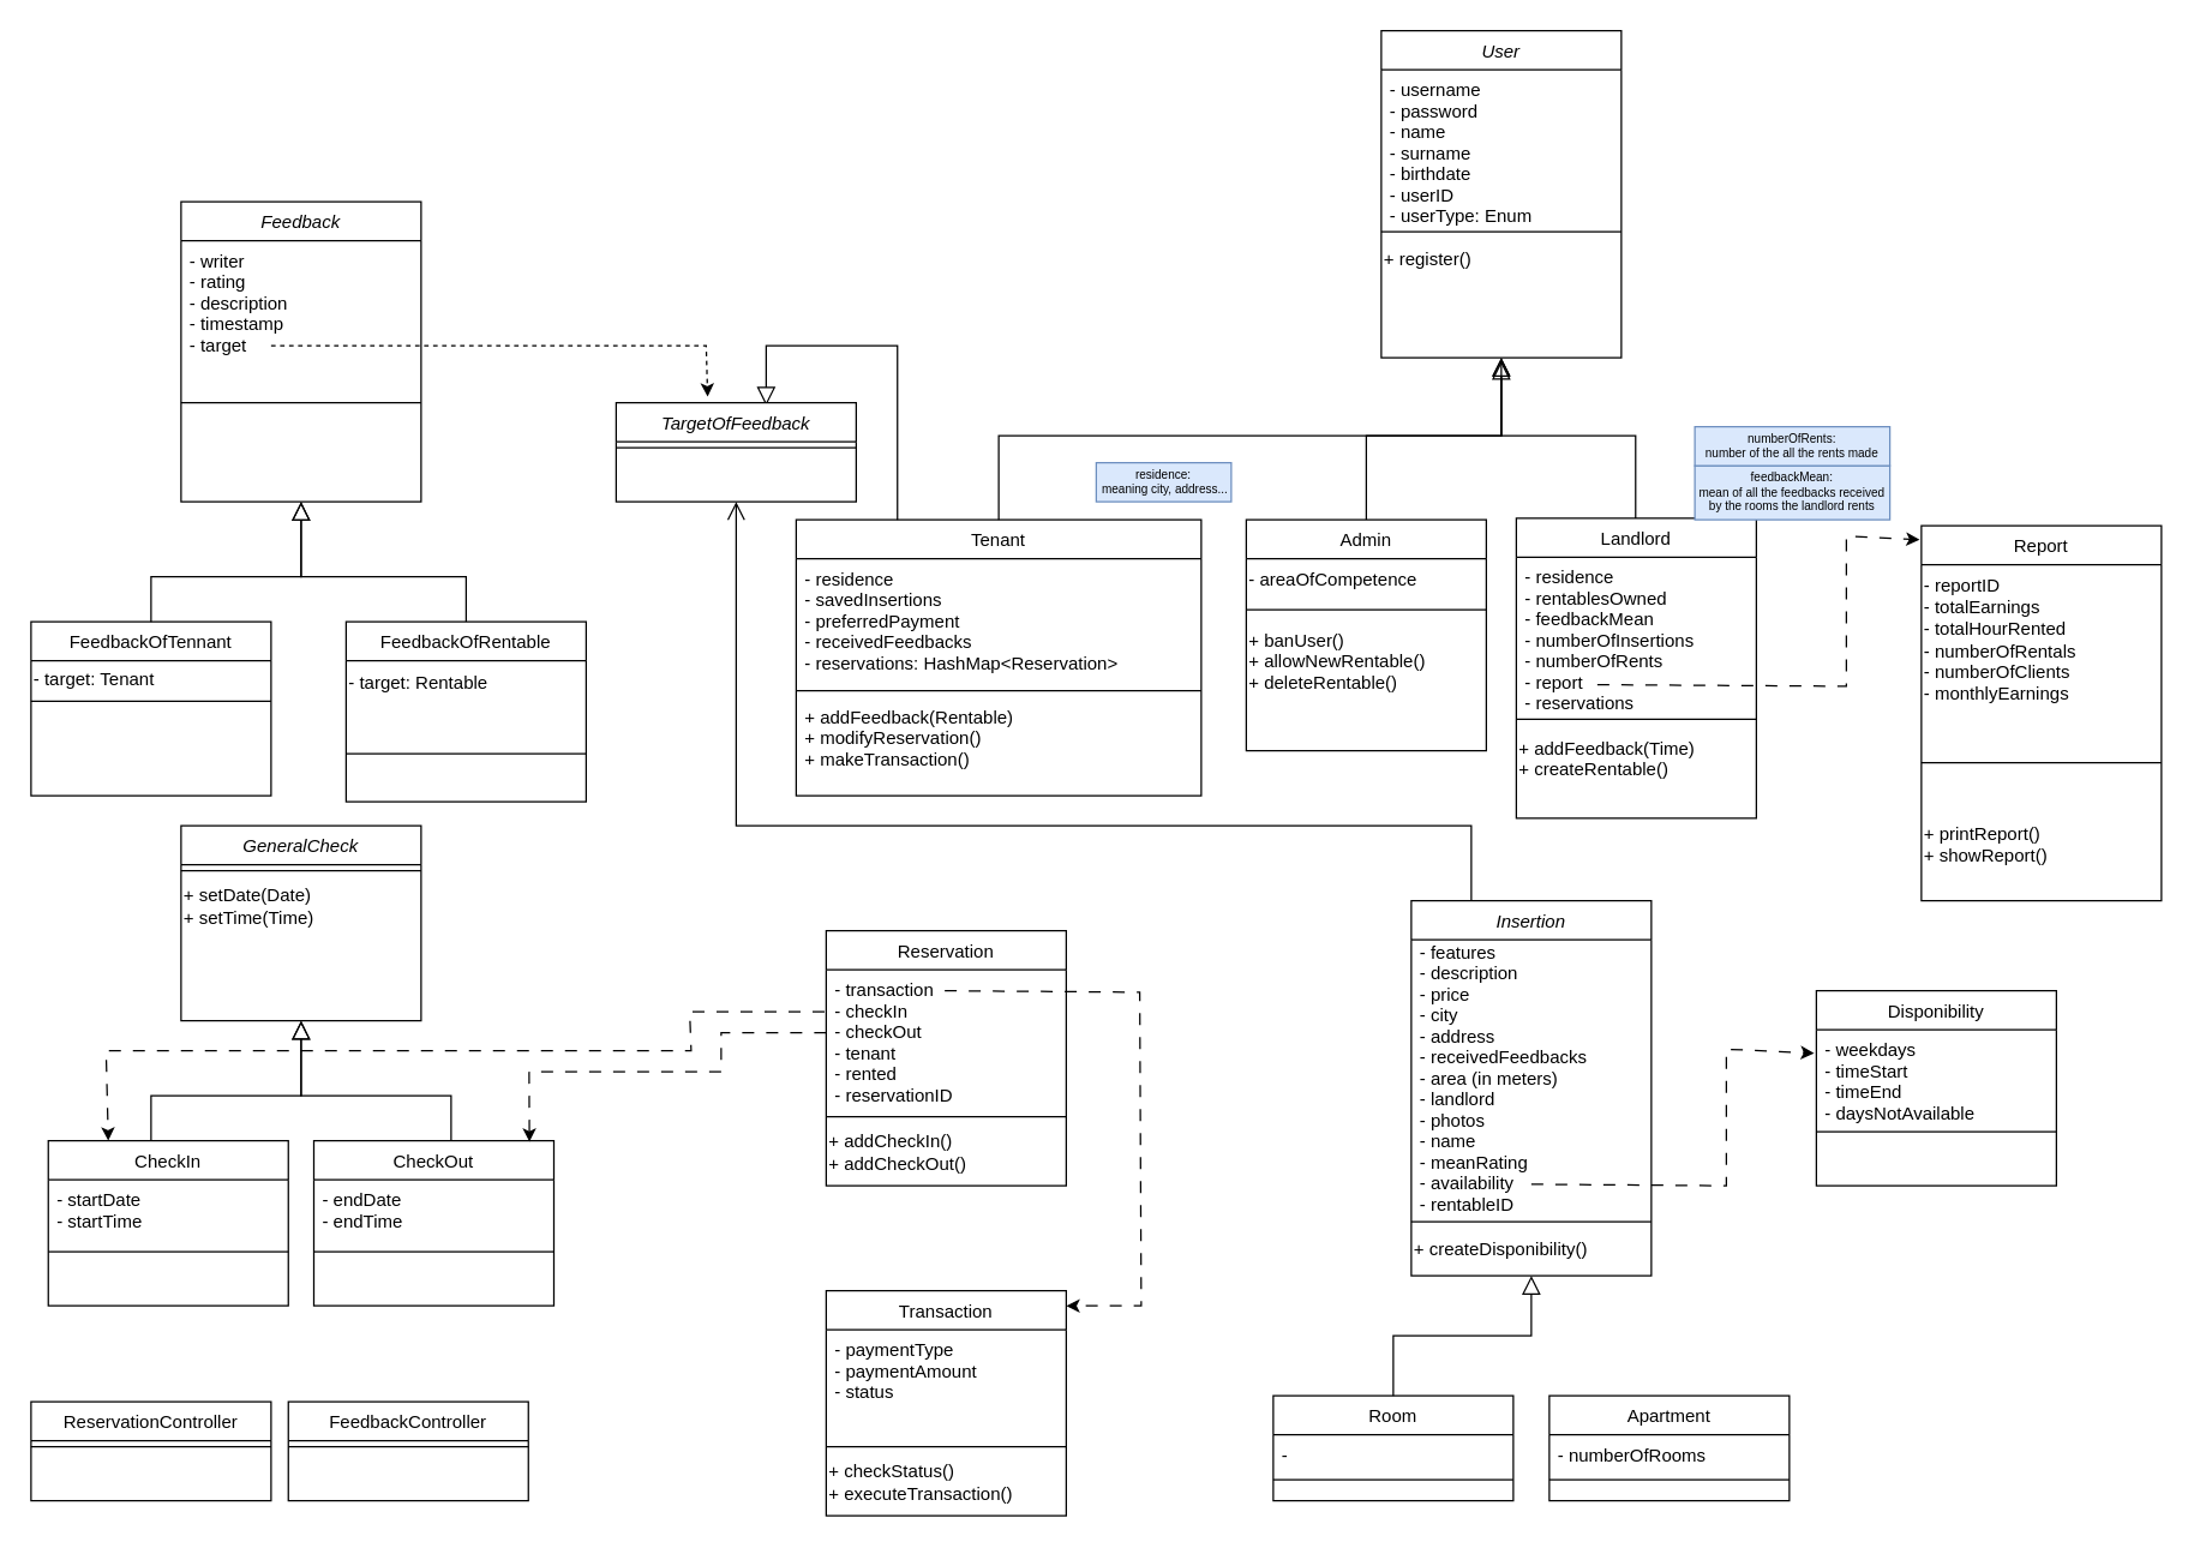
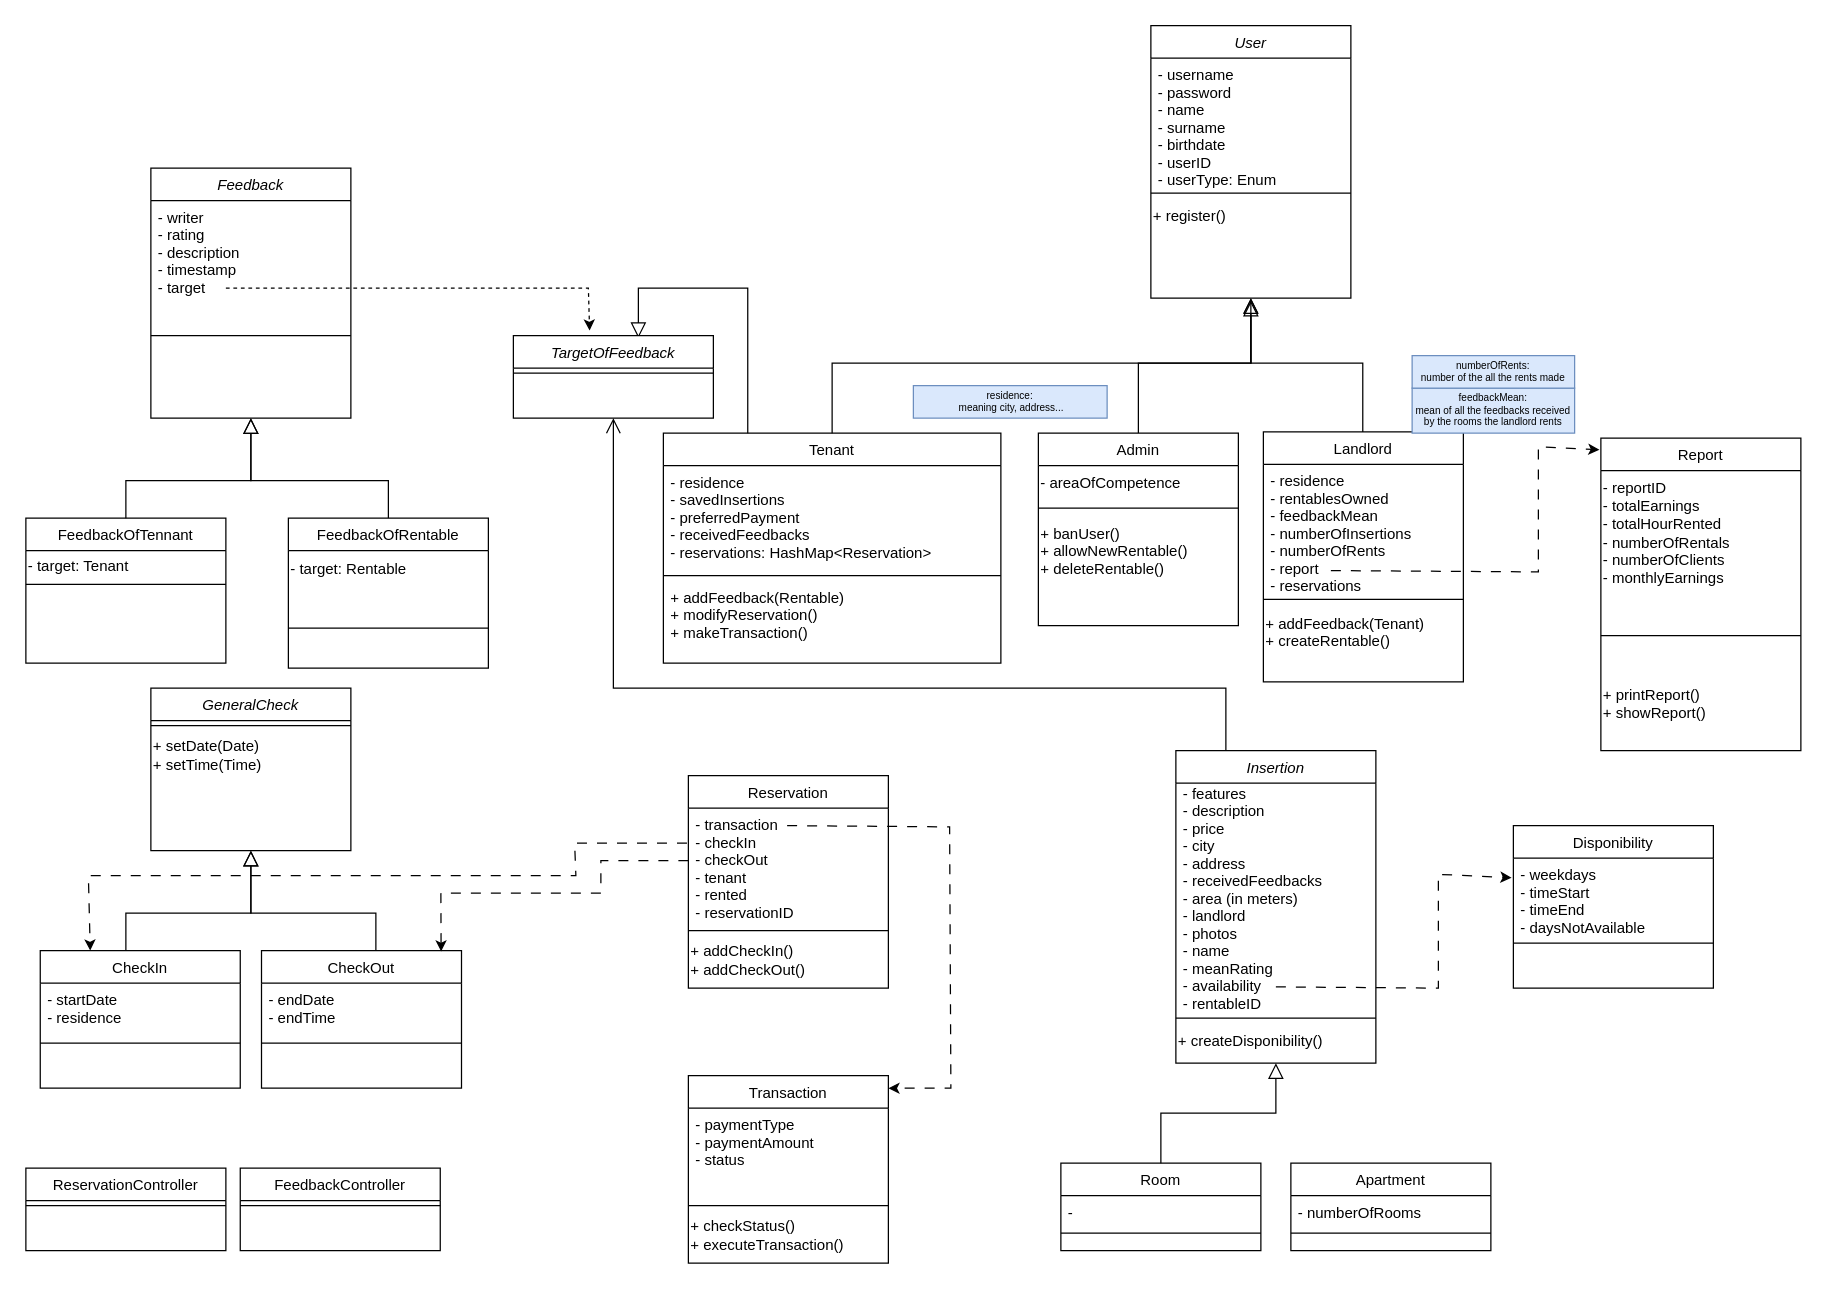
- <mxCell id="58" value="&lt;div style=&quot;font-size: 8px;&quot;&gt;residence:&lt;/div&gt;&lt;div style=&quot;font-size: 8px;&quot;&gt;&amp;nbsp;meaning city, address...&lt;/div&gt;" style="text;html=1;strokeColor=#6c8ebf;fillColor=#dae8fc;align=center;verticalAlign=middle;whiteSpace=wrap;rounded=0;fontSize=8;" parent="1" vertex="1"><mxGeometry x="730" y="308" width="90" height="26" as="geometry" /></mxCell>
+ <mxCell id="58" value="&lt;div style=&quot;font-size: 8px;&quot;&gt;residence:&lt;/div&gt;&lt;div style=&quot;font-size: 8px;&quot;&gt;&amp;nbsp;meaning city, address...&lt;/div&gt;" style="text;html=1;strokeColor=#6c8ebf;fillColor=#dae8fc;align=center;verticalAlign=middle;whiteSpace=wrap;rounded=0;fontSize=8;" parent="1" vertex="1"><mxGeometry x="730" y="308" width="155" height="26" as="geometry" /></mxCell>
- <mxCell id="14" value="&lt;div&gt;+ addFeedback(Time)&lt;/div&gt;&lt;div&gt;+ createRentable()&lt;/div&gt;&lt;div&gt;&lt;br&gt;&lt;/div&gt;" style="text;html=1;align=left;verticalAlign=middle;resizable=0;points=[];autosize=1;strokeColor=none;fillColor=none;" parent="11" vertex="1"><mxGeometry y="138" width="160" height="60" as="geometry" /></mxCell>
+ <mxCell id="14" value="&lt;div&gt;+ addFeedback(Tenant)&lt;/div&gt;&lt;div&gt;+ createRentable()&lt;/div&gt;&lt;div&gt;&lt;br&gt;&lt;/div&gt;" style="text;html=1;align=left;verticalAlign=middle;resizable=0;points=[];autosize=1;strokeColor=none;fillColor=none;" parent="11" vertex="1"><mxGeometry y="138" width="160" height="60" as="geometry" /></mxCell>
- <mxCell id="66" value="- startDate&#10;- startTime&#10;" style="text;align=left;verticalAlign=top;spacingLeft=4;spacingRight=4;overflow=hidden;rotatable=0;points=[[0,0.5],[1,0.5]];portConstraint=eastwest;" parent="65" vertex="1"><mxGeometry y="26" width="160" height="44" as="geometry" /></mxCell>
+ <mxCell id="66" value="- startDate&#10;- residence&#10;" style="text;align=left;verticalAlign=top;spacingLeft=4;spacingRight=4;overflow=hidden;rotatable=0;points=[[0,0.5],[1,0.5]];portConstraint=eastwest;" parent="65" vertex="1"><mxGeometry y="26" width="160" height="44" as="geometry" /></mxCell>
